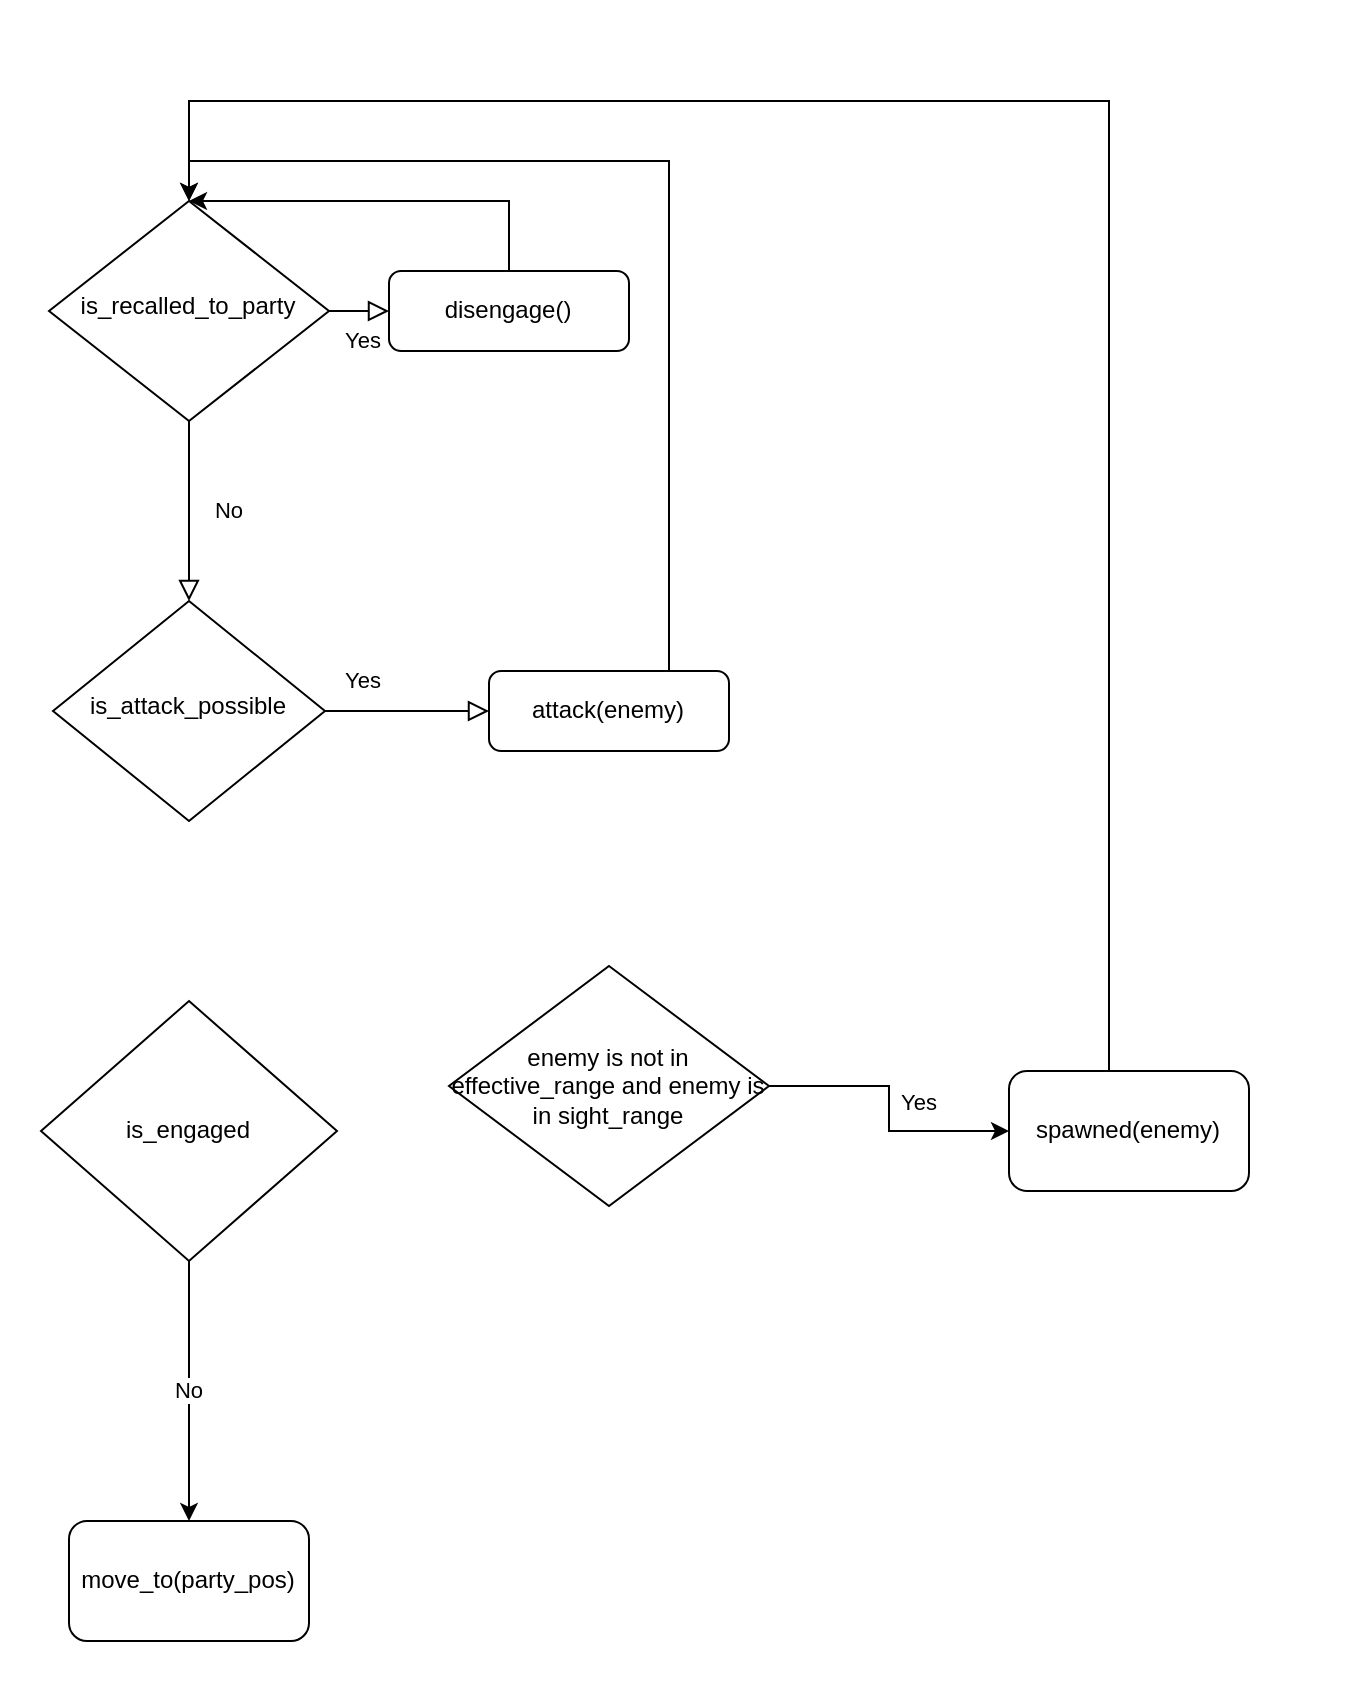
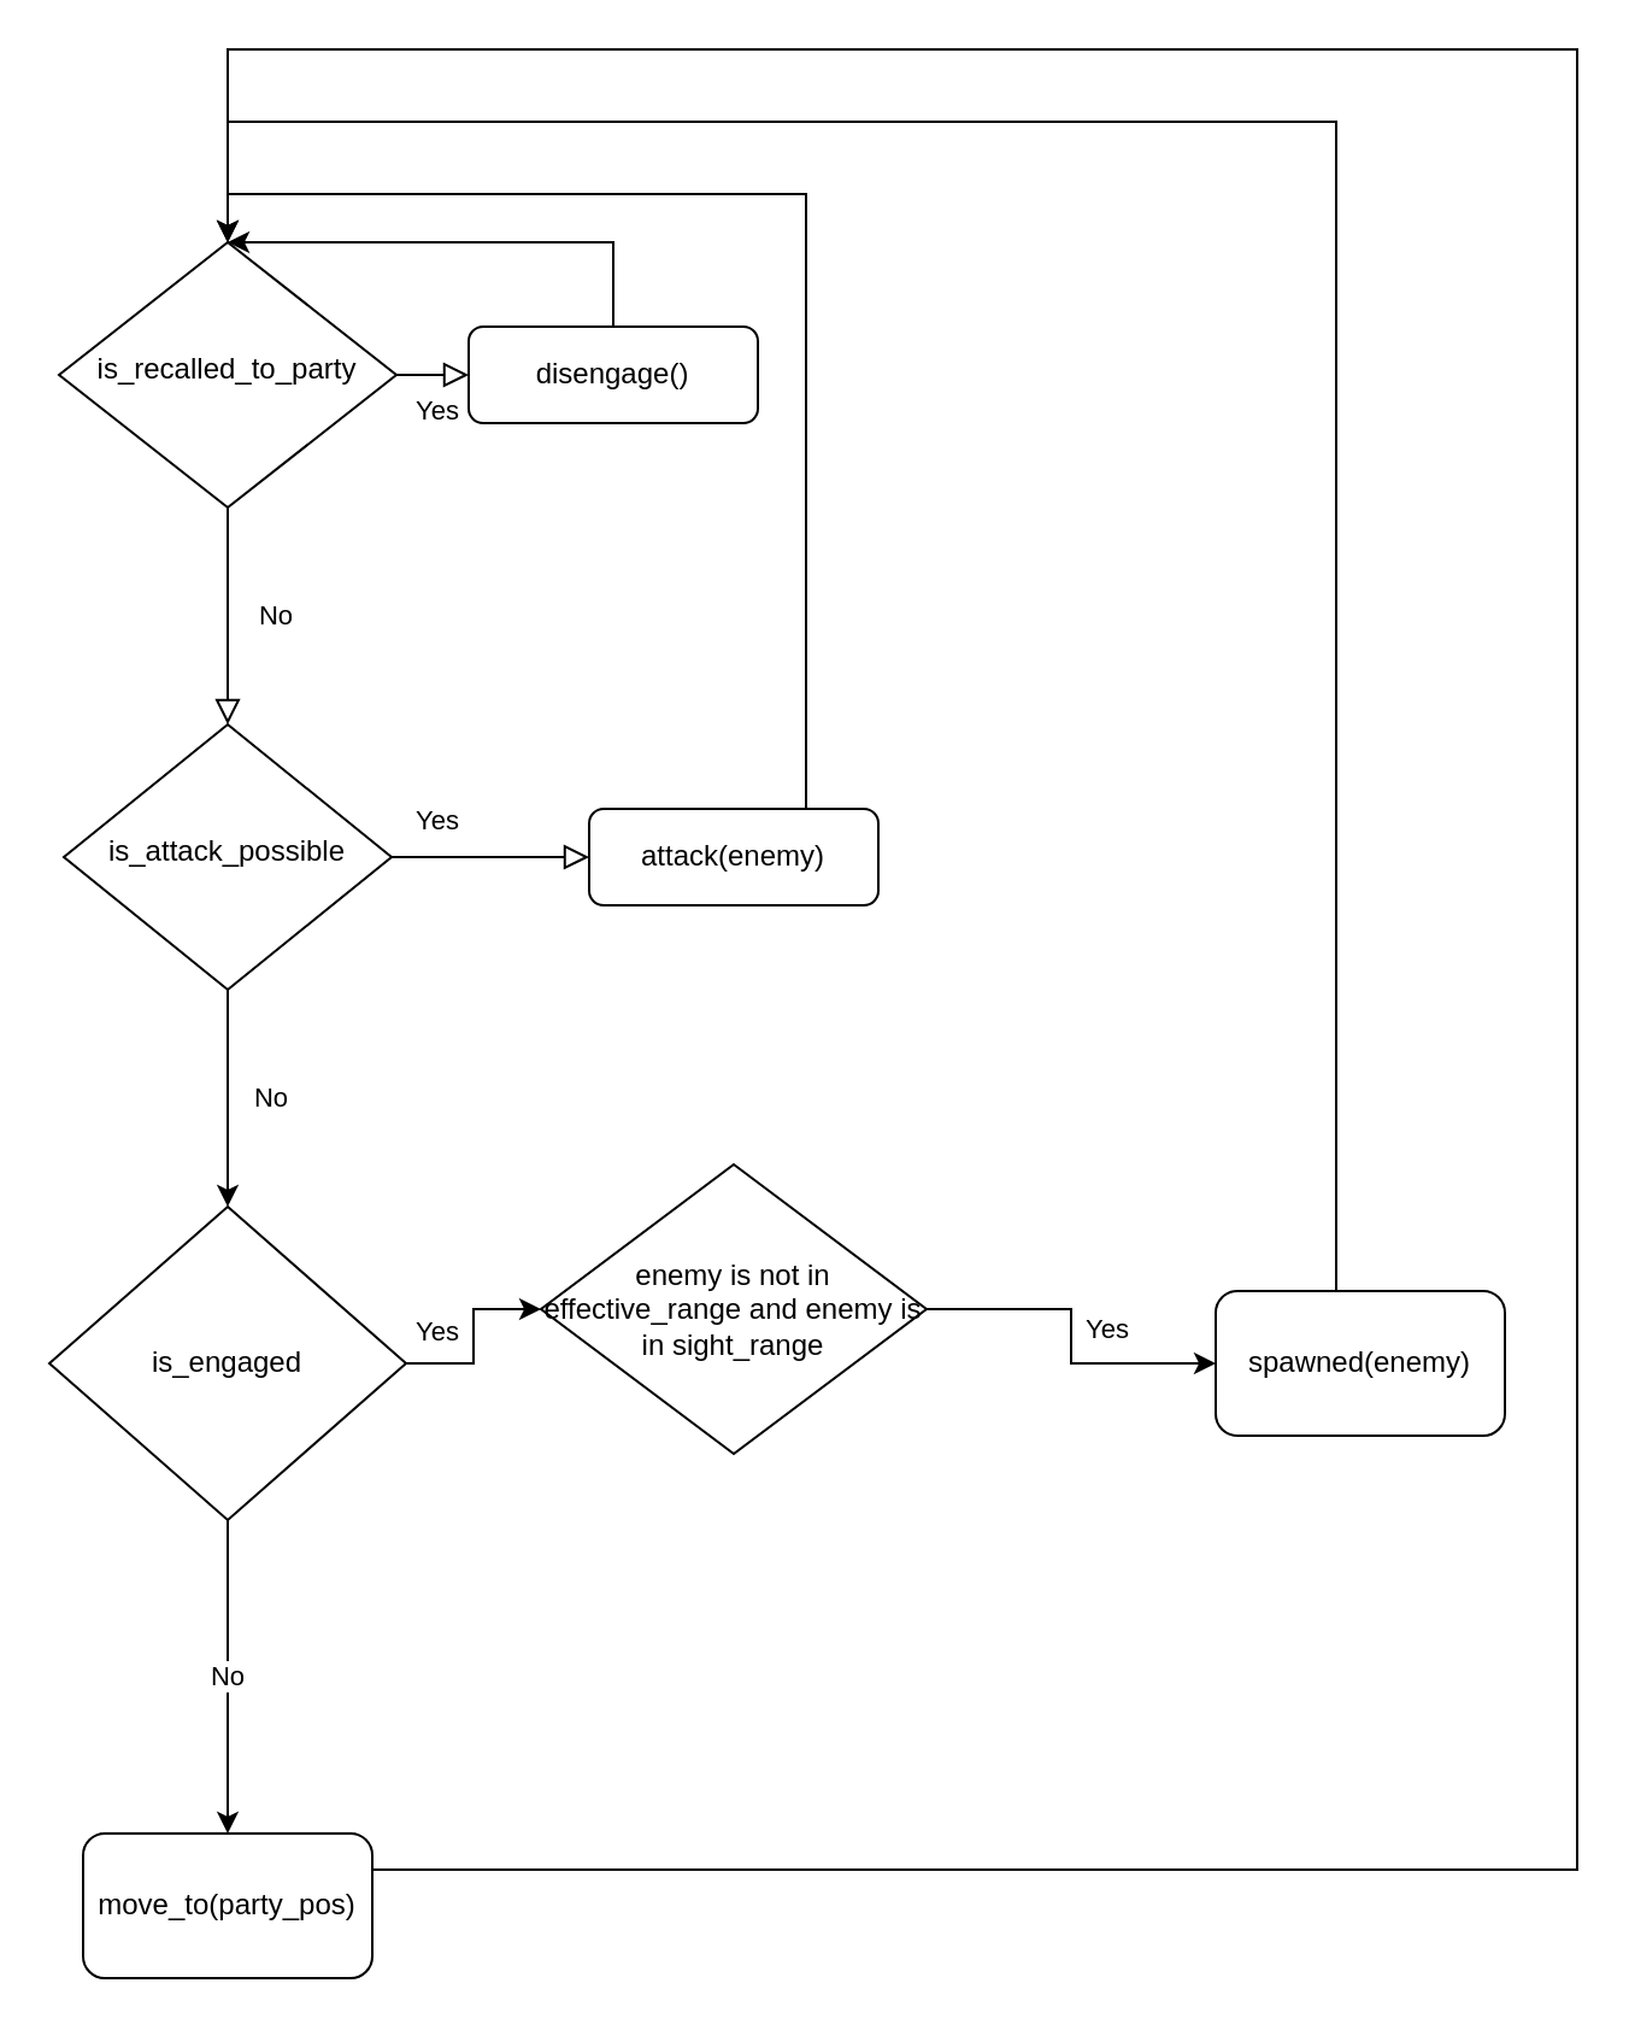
+ <mxCell id="17" style="edgeStyle=orthogonalEdgeStyle;rounded=0;orthogonalLoop=1;jettySize=auto;html=1;entryX=0.5;entryY=0;entryDx=0;entryDy=0;" edge="1" parent="1" source="18" target="4"><mxGeometry relative="1" as="geometry"><Array as="points"><mxPoint x="654" y="775" /><mxPoint x="654" y="20" /><mxPoint x="94" y="20" /></Array></mxGeometry></mxCell>
+ <mxCell id="8" value="&lt;div&gt;No&lt;/div&gt;" style="edgeStyle=orthogonalEdgeStyle;rounded=0;orthogonalLoop=1;jettySize=auto;html=1;entryX=0.5;entryY=0;entryDx=0;entryDy=0;" edge="1" parent="1" source="9" target="14"><mxGeometry y="18" relative="1" as="geometry"><mxPoint as="offset" /></mxGeometry></mxCell>
+ <mxCell id="12" value="&lt;div&gt;Yes&lt;/div&gt;" style="edgeStyle=orthogonalEdgeStyle;rounded=0;orthogonalLoop=1;jettySize=auto;html=1;" edge="1" parent="1" source="14" target="16"><mxGeometry x="0.038" y="15" relative="1" as="geometry"><mxPoint as="offset" /></mxGeometry></mxCell>
